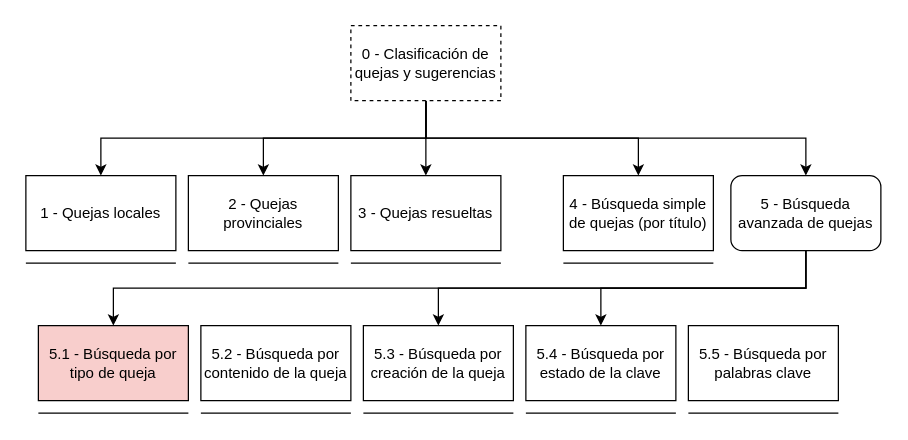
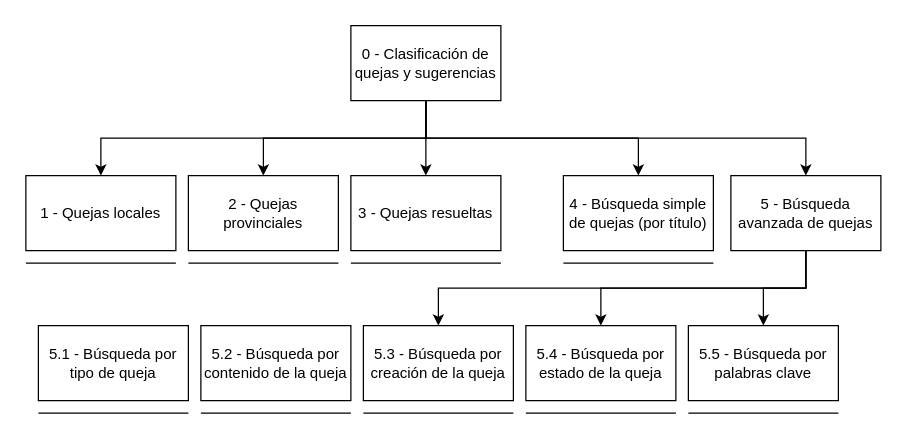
- <mxCell id="7" value="0 - Clasificación de quejas y sugerencias" style="rounded=0;whiteSpace=wrap;html=1;dashed=1;" parent="1" vertex="1"><mxGeometry x="280" y="20" width="120" height="60" as="geometry" /></mxCell>
+ <mxCell id="7" value="0 - Clasificación de quejas y sugerencias" style="rounded=0;whiteSpace=wrap;html=1;" parent="1" vertex="1"><mxGeometry x="280" y="20" width="120" height="60" as="geometry" /></mxCell>
- <mxCell id="15" value="5 - Búsqueda avanzada de quejas" style="whiteSpace=wrap;html=1;rounded=1;" parent="1" vertex="1"><mxGeometry x="584" y="140" width="120" height="60" as="geometry" /></mxCell>
+ <mxCell id="15" value="5 - Búsqueda avanzada de quejas" style="rounded=0;whiteSpace=wrap;html=1;" parent="1" vertex="1"><mxGeometry x="584" y="140" width="120" height="60" as="geometry" /></mxCell>
- <mxCell id="14" style="edgeStyle=orthogonalEdgeStyle;rounded=0;orthogonalLoop=1;jettySize=auto;html=1;exitX=0.5;exitY=1;exitDx=0;exitDy=0;entryX=0.5;entryY=0;entryDx=0;entryDy=0;" parent="1" source="15" target="17" edge="1"><mxGeometry relative="1" as="geometry" /></mxCell>
+ <mxCell id="14" style="edgeStyle=orthogonalEdgeStyle;rounded=0;orthogonalLoop=1;jettySize=auto;html=1;exitX=0.5;exitY=1;exitDx=0;exitDy=0;" parent="1" source="15" target="28" edge="1"><mxGeometry relative="1" as="geometry" /></mxCell>
- <mxCell id="17" value="5.1 - Búsqueda por tipo de queja" style="rounded=0;whiteSpace=wrap;html=1;fillColor=#f8cecc;" parent="1" vertex="1"><mxGeometry x="30" y="260" width="120" height="60" as="geometry" /></mxCell>
+ <mxCell id="17" value="5.1 - Búsqueda por tipo de queja" style="rounded=0;whiteSpace=wrap;html=1;" parent="1" vertex="1"><mxGeometry x="30" y="260" width="120" height="60" as="geometry" /></mxCell>
- <mxCell id="20" value="5.4 - Búsqueda por estado de la clave" style="rounded=0;whiteSpace=wrap;html=1;" parent="1" vertex="1"><mxGeometry x="420" y="260" width="120" height="60" as="geometry" /></mxCell>
+ <mxCell id="20" value="5.4 - Búsqueda por estado de la queja" style="rounded=0;whiteSpace=wrap;html=1;" parent="1" vertex="1"><mxGeometry x="420" y="260" width="120" height="60" as="geometry" /></mxCell>
